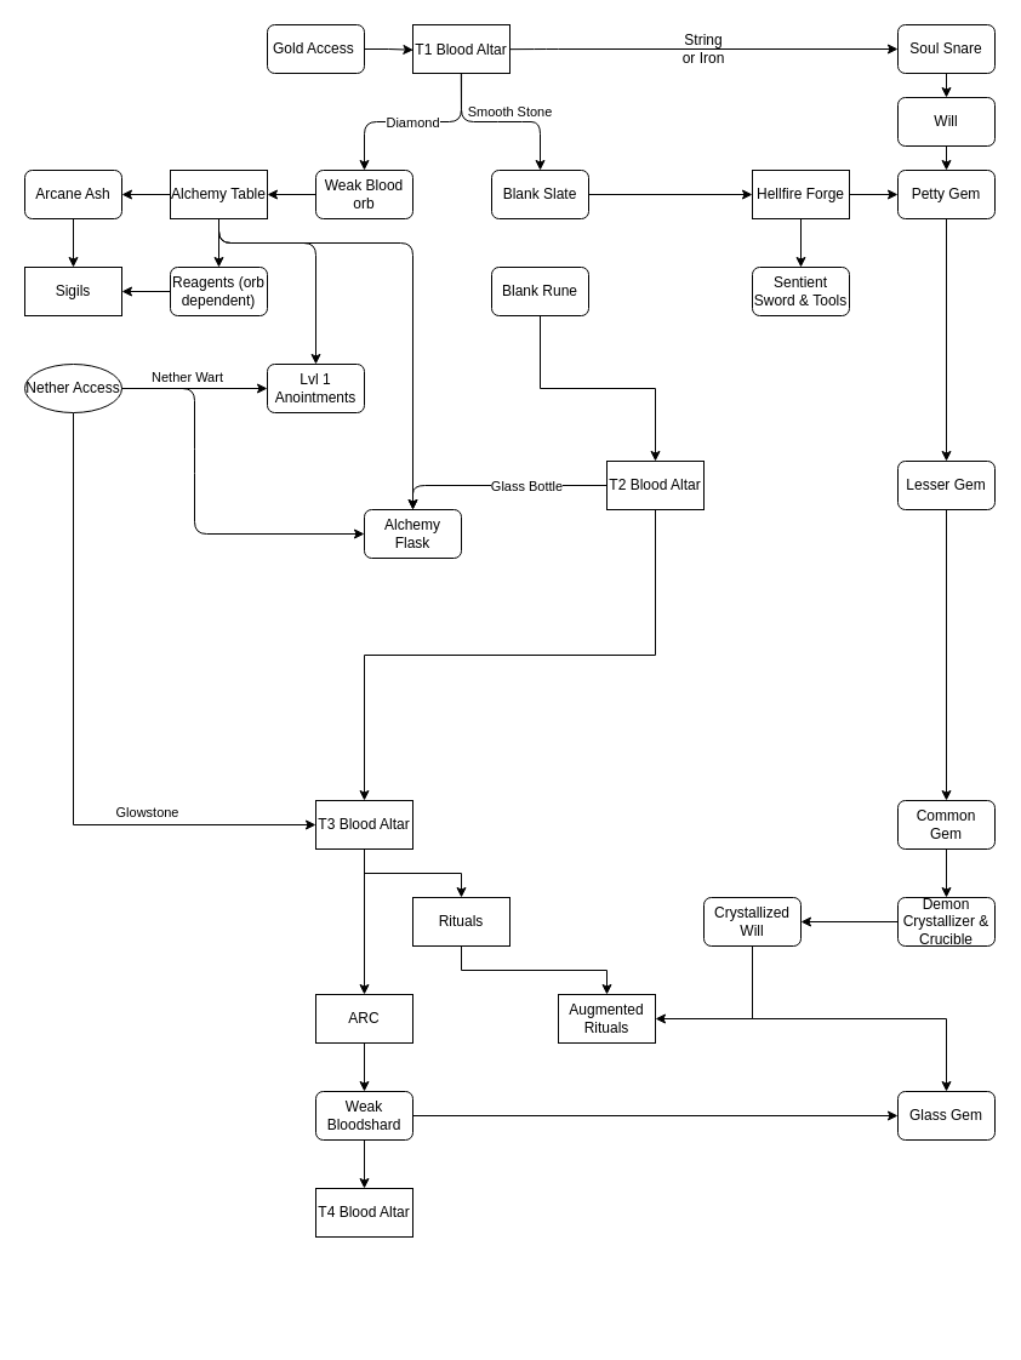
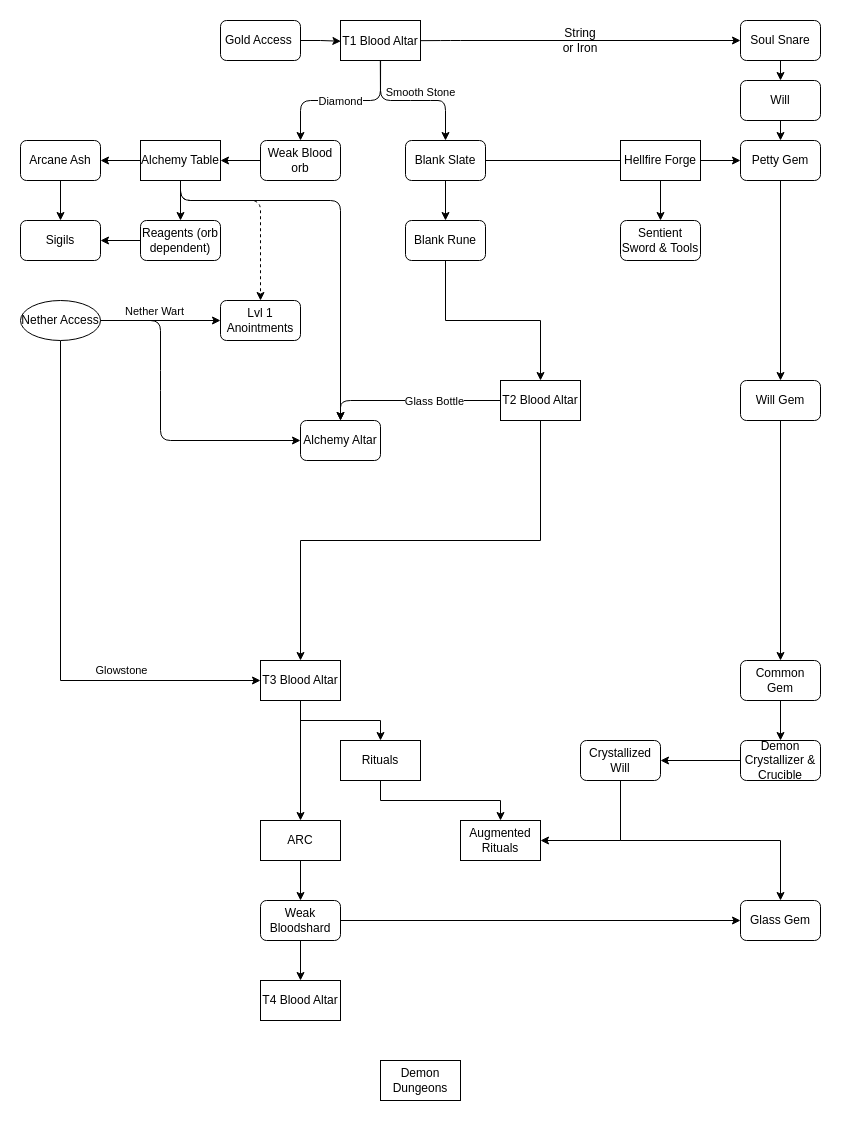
- <mxCell id="25" value="" style="endArrow=classic;html=1;exitX=1;exitY=0.5;exitDx=0;exitDy=0;entryX=0;entryY=0.5;entryDx=0;entryDy=0;" edge="1" parent="1" source="20" target="11"><mxGeometry width="50" height="50" relative="1" as="geometry"><mxPoint x="440" y="140" as="sourcePoint" /><mxPoint x="490" y="90" as="targetPoint" /></mxGeometry></mxCell>
+ <mxCell id="25" value="" style="endArrow=none;html=1;exitX=1;exitY=0.5;exitDx=0;exitDy=0;entryX=0;entryY=0.5;entryDx=0;entryDy=0;" edge="1" parent="1" source="20" target="11"><mxGeometry width="50" height="50" relative="1" as="geometry"><mxPoint x="440" y="140" as="sourcePoint" /><mxPoint x="490" y="90" as="targetPoint" /></mxGeometry></mxCell>
+ <mxCell id="19" style="edgeStyle=orthogonalEdgeStyle;rounded=0;orthogonalLoop=1;jettySize=auto;html=1;exitX=0.5;exitY=1;exitDx=0;exitDy=0;entryX=0.5;entryY=0;entryDx=0;entryDy=0;" edge="1" parent="1" source="20" target="30"><mxGeometry relative="1" as="geometry" /></mxCell>
- <mxCell id="28" value="Sigils" style="whiteSpace=wrap;html=1;glass=0;rounded=0;" vertex="1" parent="1"><mxGeometry y="220" width="80" height="40" as="geometry" x="20" /></mxCell>
+ <mxCell id="28" value="Sigils" style="rounded=1;whiteSpace=wrap;html=1;glass=0;" vertex="1" parent="1"><mxGeometry y="220" width="80" height="40" as="geometry" x="20" /></mxCell>
- <mxCell id="47" value="" style="endArrow=classic;html=1;exitX=0.5;exitY=1;exitDx=0;exitDy=0;entryX=0.5;entryY=0;entryDx=0;entryDy=0;" edge="1" parent="1" source="13" target="46"><mxGeometry width="50" height="50" relative="1" as="geometry"><mxPoint x="490" y="450" as="sourcePoint" /><mxPoint x="540" y="400" as="targetPoint" /><Array as="points"><mxPoint x="180" y="200" /><mxPoint x="260" y="200" /></Array></mxGeometry></mxCell>
+ <mxCell id="47" value="" style="endArrow=classic;html=1;exitX=0.5;exitY=1;exitDx=0;exitDy=0;entryX=0.5;entryY=0;entryDx=0;entryDy=0;dashed=1;" edge="1" parent="1" source="13" target="46"><mxGeometry width="50" height="50" relative="1" as="geometry"><mxPoint x="490" y="450" as="sourcePoint" /><mxPoint x="540" y="400" as="targetPoint" /><Array as="points"><mxPoint x="180" y="200" /><mxPoint x="260" y="200" /></Array></mxGeometry></mxCell>
- <mxCell id="53" value="Lesser Gem" style="rounded=1;whiteSpace=wrap;html=1;glass=0;" vertex="1" parent="1"><mxGeometry x="740" y="380" width="80" height="40" as="geometry" /></mxCell>
+ <mxCell id="53" value="Will Gem" style="rounded=1;whiteSpace=wrap;html=1;glass=0;" vertex="1" parent="1"><mxGeometry x="740" y="380" width="80" height="40" as="geometry" /></mxCell>
- <mxCell id="48" value="Alchemy Flask" style="rounded=1;whiteSpace=wrap;html=1;glass=0;" vertex="1" parent="1"><mxGeometry x="300" y="420" width="80" height="40" as="geometry" /></mxCell>
+ <mxCell id="48" value="Alchemy Altar" style="rounded=1;whiteSpace=wrap;html=1;glass=0;" vertex="1" parent="1"><mxGeometry x="300" y="420" width="80" height="40" as="geometry" /></mxCell>
+ <mxCell id="72" value="Demon Dungeons" style="rounded=0;whiteSpace=wrap;html=1;glass=0;" vertex="1" parent="1"><mxGeometry x="380" y="1060" width="80" height="40" as="geometry" /></mxCell>
